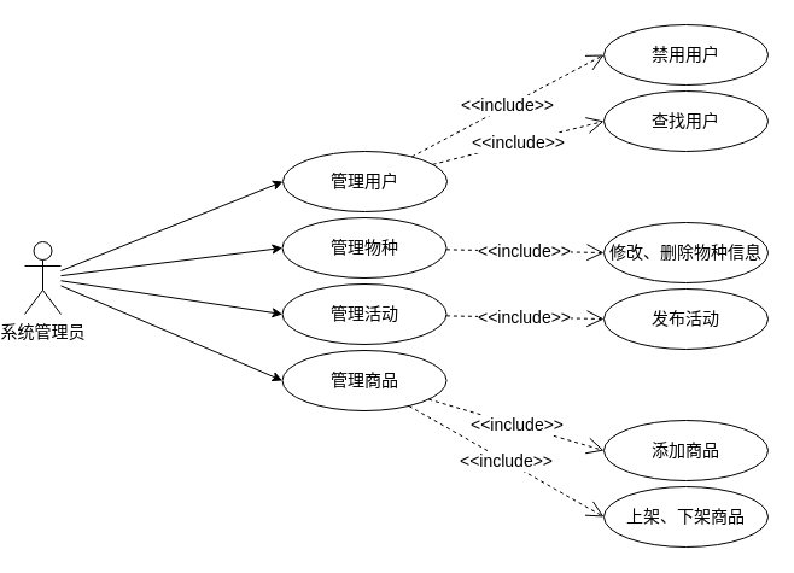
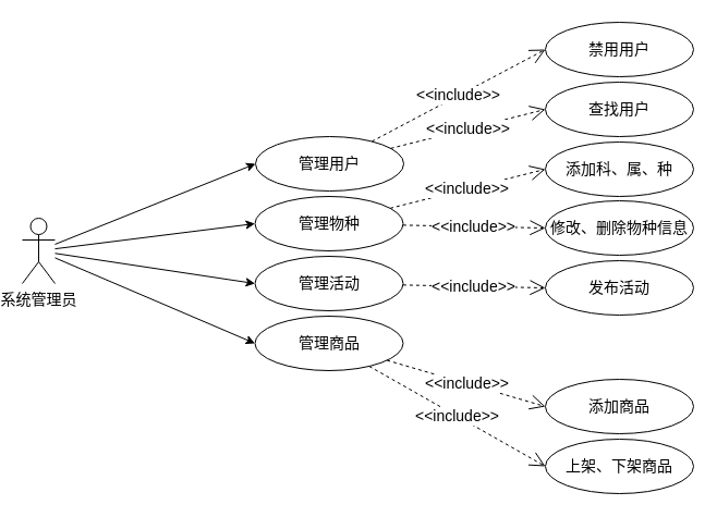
+ <mxCell id="13" value="&lt;font style=&quot;font-size: 14px;&quot;&gt;添加科、属、种&lt;/font&gt;" style="ellipse;whiteSpace=wrap;html=1;" parent="1" vertex="1"><mxGeometry x="500" y="130" width="136" height="50" as="geometry" /></mxCell>
+ <mxCell id="20" value="&lt;font style=&quot;font-size: 14px;&quot;&gt;&amp;lt;&amp;lt;include&amp;gt;&amp;gt;&lt;/font&gt;" style="endArrow=open;endSize=12;dashed=1;html=1;rounded=0;entryX=0;entryY=0.5;entryDx=0;entryDy=0;" parent="1" source="4" target="13" edge="1"><mxGeometry width="160" relative="1" as="geometry"><mxPoint x="374" y="100" as="sourcePoint" /><mxPoint x="520" y="55" as="targetPoint" /></mxGeometry></mxCell>
